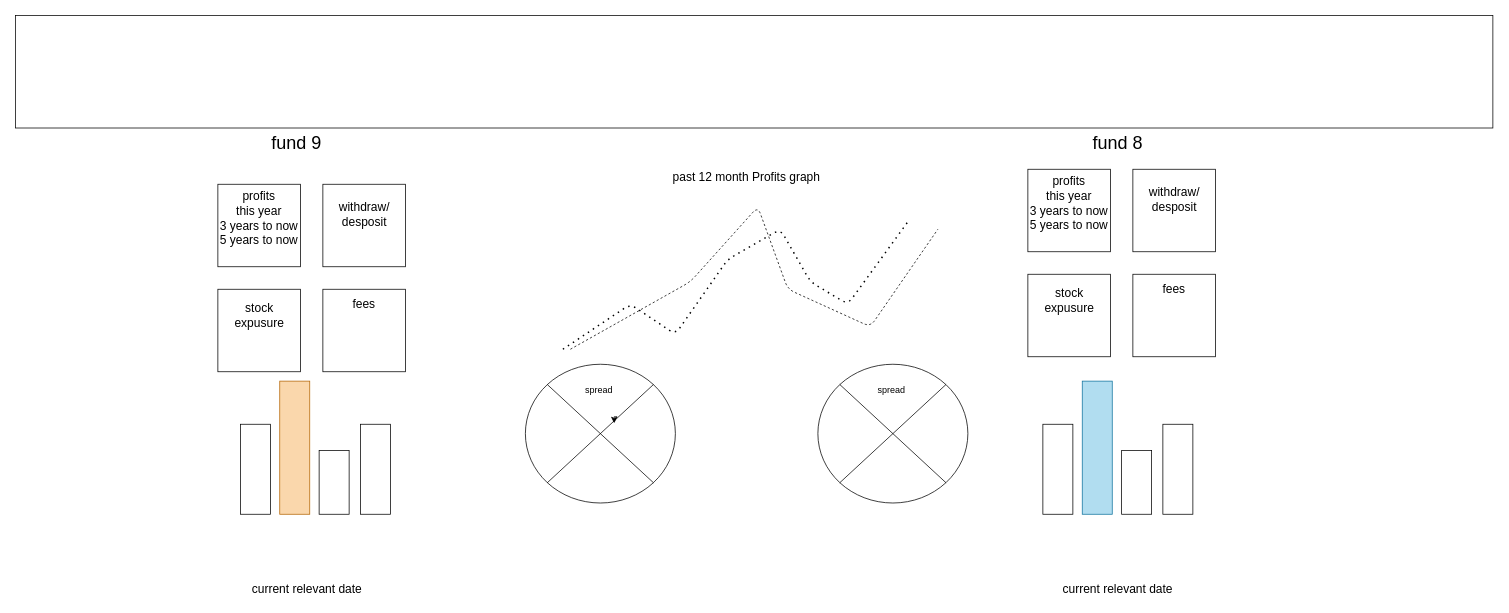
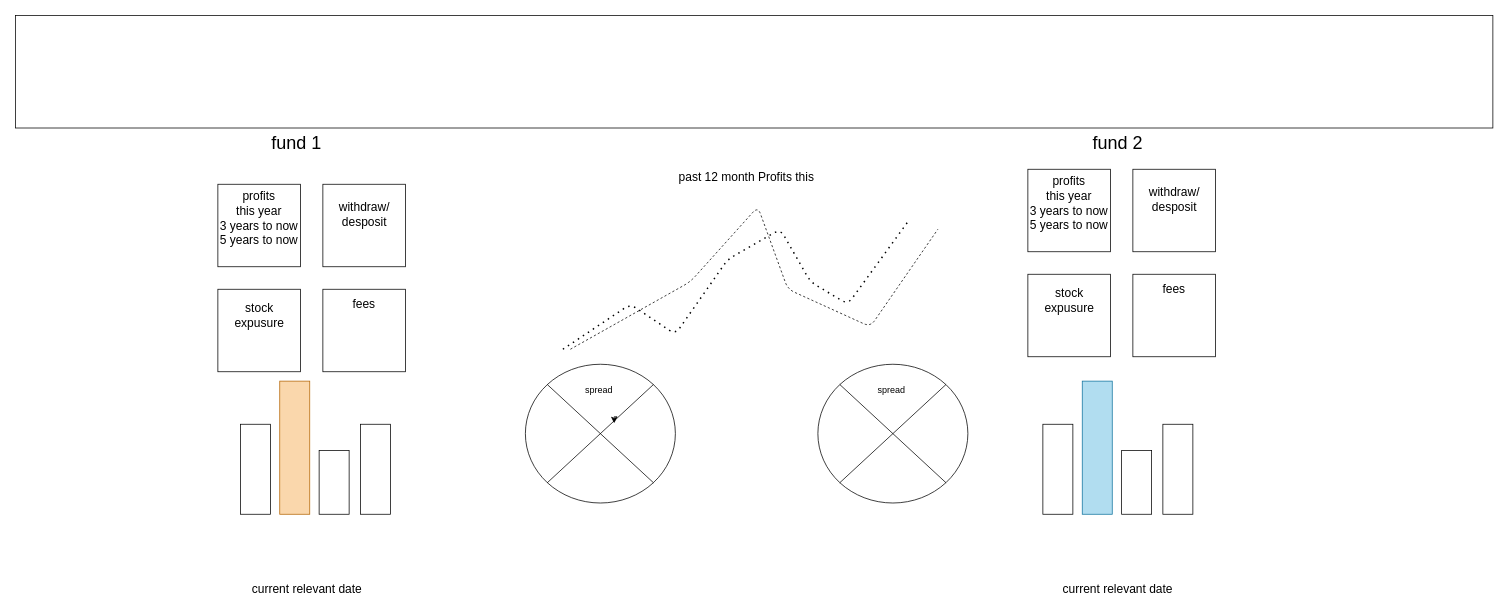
- <mxCell id="2" value="&lt;font style=&quot;font-size: 24px&quot;&gt;fund 9&lt;/font&gt;" style="text;html=1;strokeColor=none;fillColor=none;align=center;verticalAlign=middle;whiteSpace=wrap;rounded=0;" parent="1" vertex="1"><mxGeometry x="350" y="170" width="90" height="40" as="geometry" /></mxCell>
+ <mxCell id="2" value="&lt;font style=&quot;font-size: 24px&quot;&gt;fund 1&lt;/font&gt;" style="text;html=1;strokeColor=none;fillColor=none;align=center;verticalAlign=middle;whiteSpace=wrap;rounded=0;" parent="1" vertex="1"><mxGeometry x="350" y="170" width="90" height="40" as="geometry" /></mxCell>
- <mxCell id="3" value="&lt;font style=&quot;font-size: 24px&quot;&gt;fund 8&lt;/font&gt;" style="text;html=1;strokeColor=none;fillColor=none;align=center;verticalAlign=middle;whiteSpace=wrap;rounded=0;" parent="1" vertex="1"><mxGeometry x="1400" y="185" width="180" height="10" as="geometry" /></mxCell>
+ <mxCell id="3" value="&lt;font style=&quot;font-size: 24px&quot;&gt;fund 2&lt;/font&gt;" style="text;html=1;strokeColor=none;fillColor=none;align=center;verticalAlign=middle;whiteSpace=wrap;rounded=0;" parent="1" vertex="1"><mxGeometry x="1400" y="185" width="180" height="10" as="geometry" /></mxCell>
- <mxCell id="24" value="&lt;font size=&quot;3&quot;&gt;past 12 month Profits graph&lt;/font&gt;" style="text;html=1;strokeColor=none;fillColor=none;align=center;verticalAlign=middle;whiteSpace=wrap;rounded=0;" parent="1" vertex="1"><mxGeometry x="880" y="215" width="230" height="40" as="geometry" /></mxCell>
+ <mxCell id="24" value="&lt;font size=&quot;3&quot;&gt;past 12 month Profits this&lt;/font&gt;" style="text;html=1;strokeColor=none;fillColor=none;align=center;verticalAlign=middle;whiteSpace=wrap;rounded=0;" parent="1" vertex="1"><mxGeometry x="880" y="215" width="230" height="40" as="geometry" /></mxCell>
